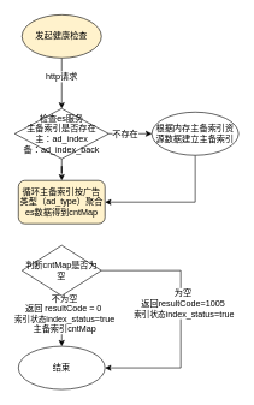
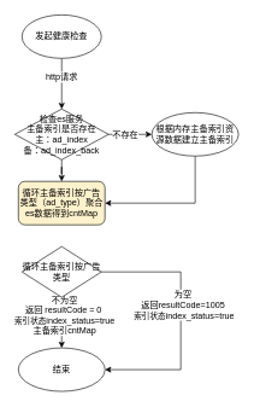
- <mxCell id="4" value="发起健康检查" style="ellipse;whiteSpace=wrap;html=1;fillColor=#fff2cc;" parent="1" vertex="1"><mxGeometry x="30" y="20" width="110" height="60" as="geometry" /></mxCell>
+ <mxCell id="4" value="发起健康检查" style="ellipse;whiteSpace=wrap;html=1;" parent="1" vertex="1"><mxGeometry x="30" y="20" width="110" height="60" as="geometry" /></mxCell>
- <mxCell id="16" value="判断cntMap是否为空" style="rhombus;whiteSpace=wrap;html=1;" parent="1" vertex="1"><mxGeometry x="30" y="340" width="110" height="70" as="geometry" /></mxCell>
+ <mxCell id="16" value="循环主备索引按广告类型" style="rhombus;whiteSpace=wrap;html=1;" parent="1" vertex="1"><mxGeometry x="30" y="340" width="110" height="70" as="geometry" /></mxCell>
